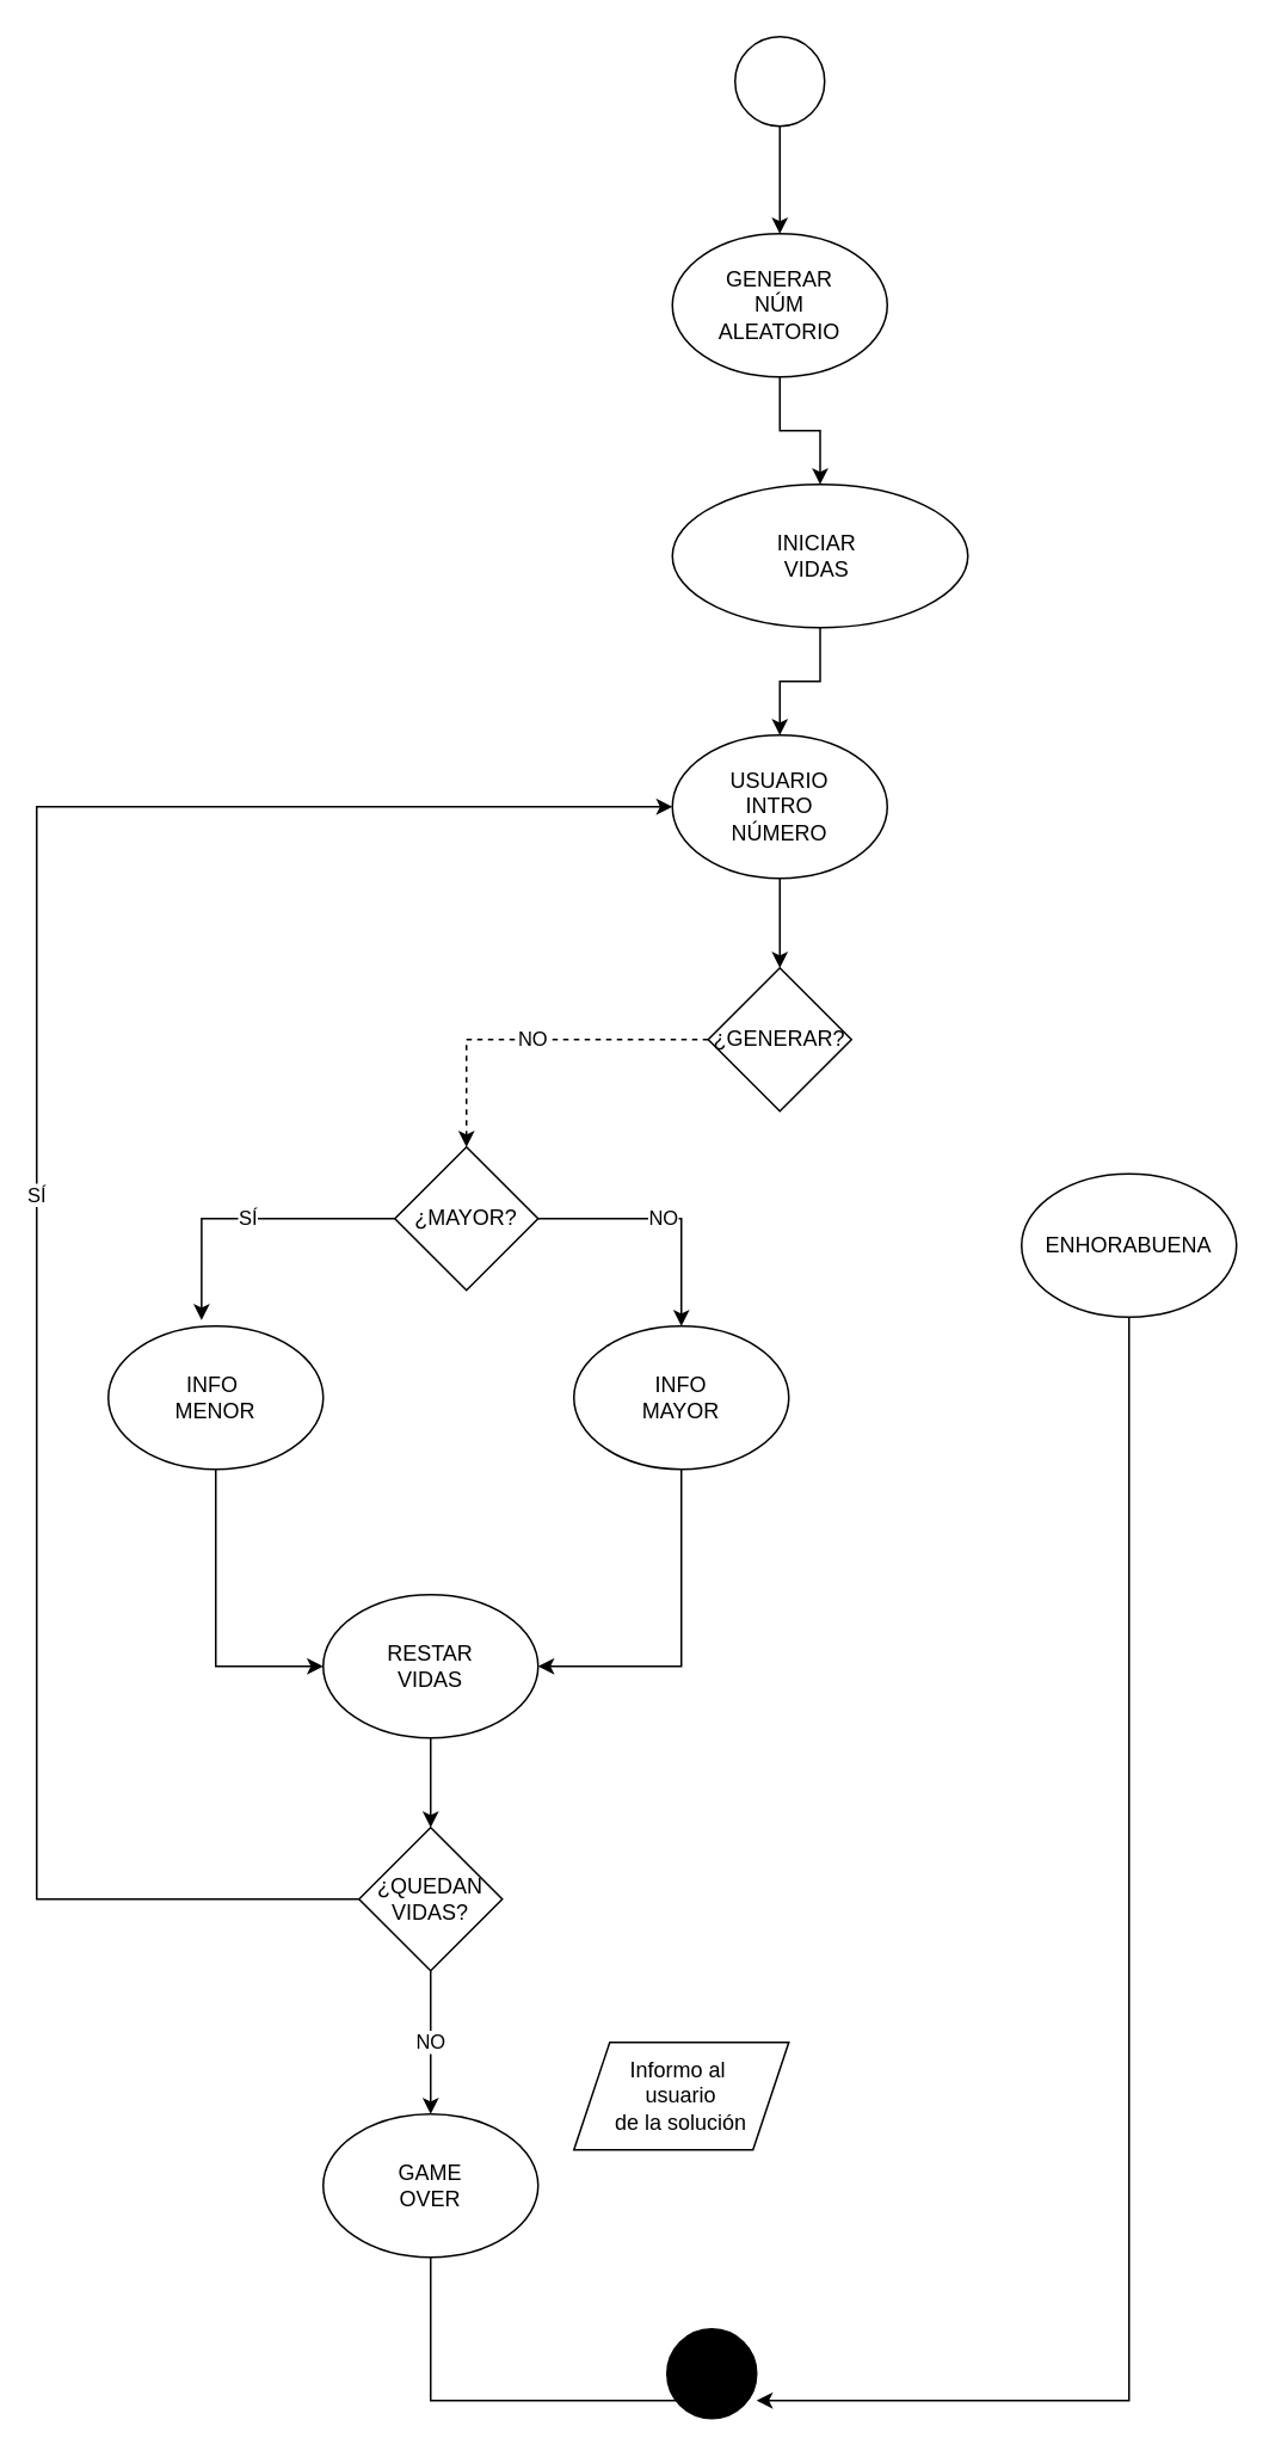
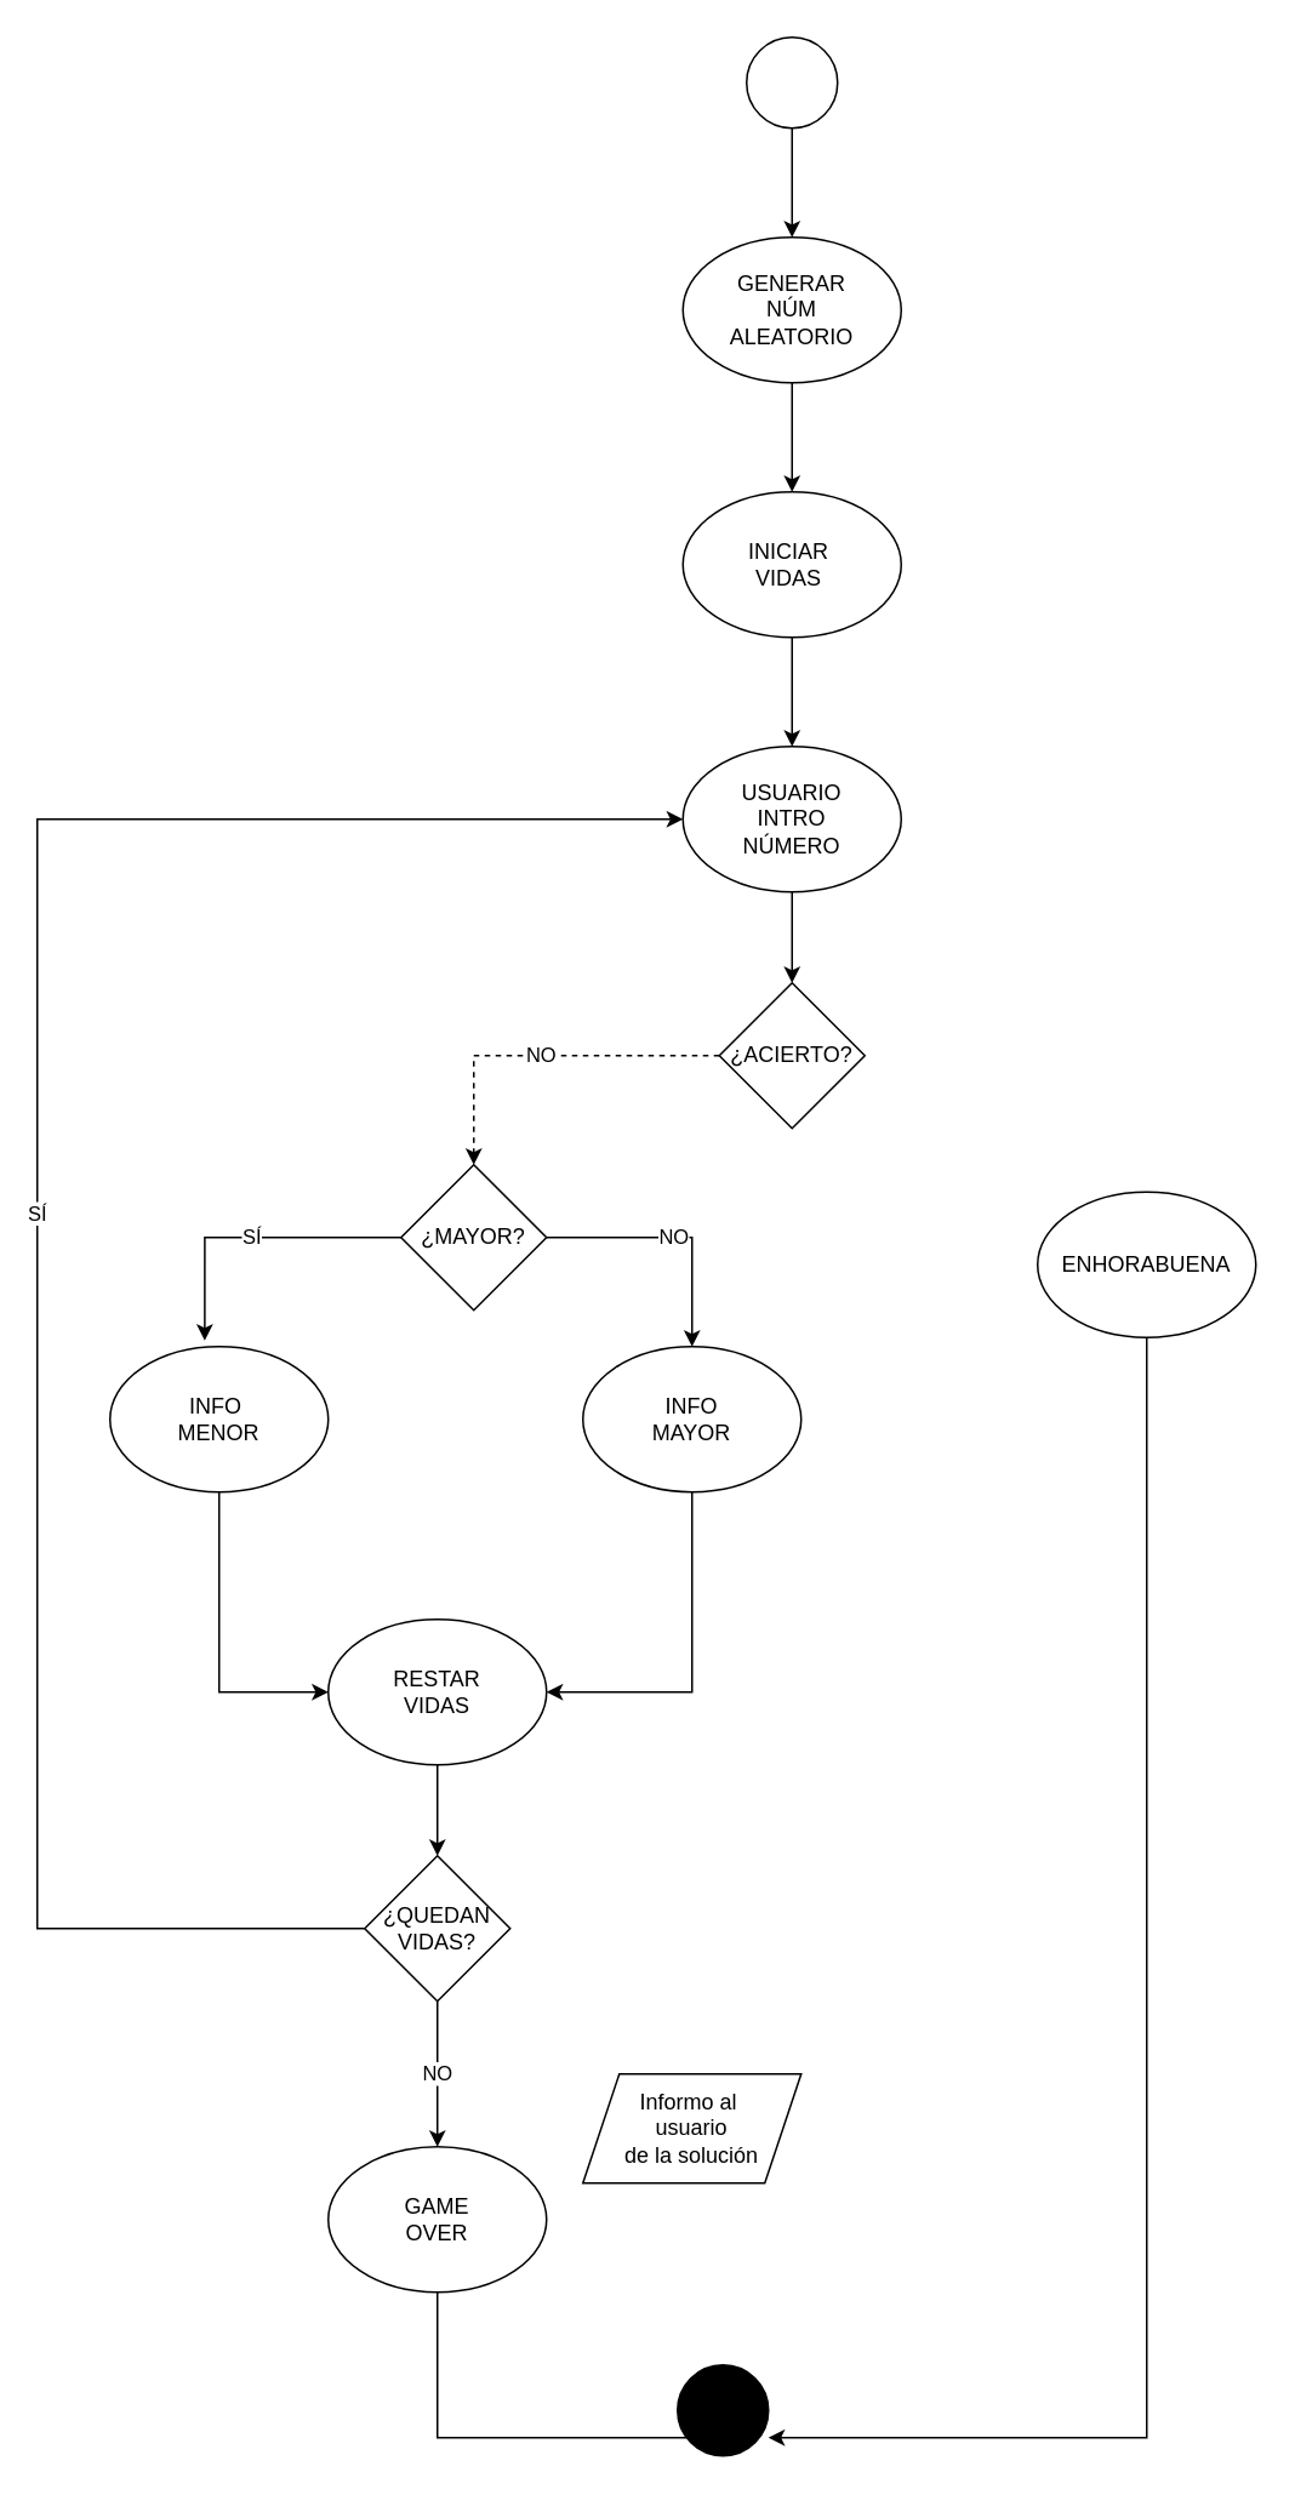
- <mxCell id="8" value="INICIAR&amp;nbsp;&lt;br&gt;VIDAS&amp;nbsp;" style="ellipse;whiteSpace=wrap;html=1;" vertex="1" parent="1"><mxGeometry x="375" y="270" width="165" height="80" as="geometry" /></mxCell>
+ <mxCell id="8" value="INICIAR&amp;nbsp;&lt;br&gt;VIDAS&amp;nbsp;" style="ellipse;whiteSpace=wrap;html=1;" vertex="1" parent="1"><mxGeometry x="375" y="270" width="120" height="80" as="geometry" /></mxCell>
- <mxCell id="11" value="¿GENERAR?" style="rhombus;whiteSpace=wrap;html=1;" vertex="1" parent="1"><mxGeometry x="395" y="540" width="80" height="80" as="geometry" /></mxCell>
+ <mxCell id="11" value="¿ACIERTO?" style="rhombus;whiteSpace=wrap;html=1;" vertex="1" parent="1"><mxGeometry x="395" y="540" width="80" height="80" as="geometry" /></mxCell>
